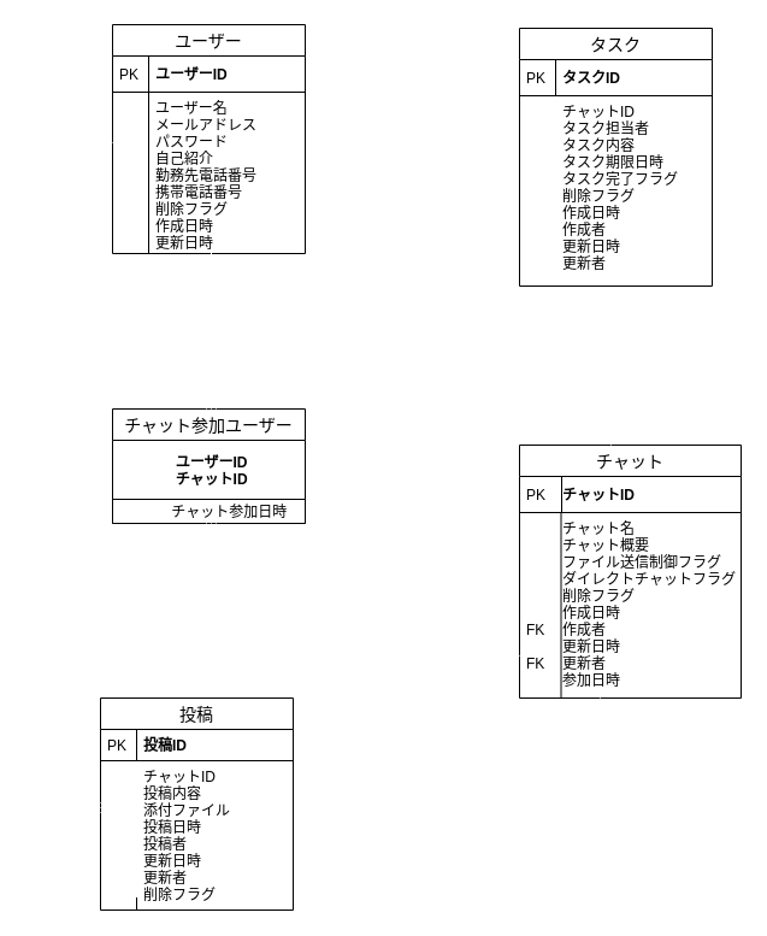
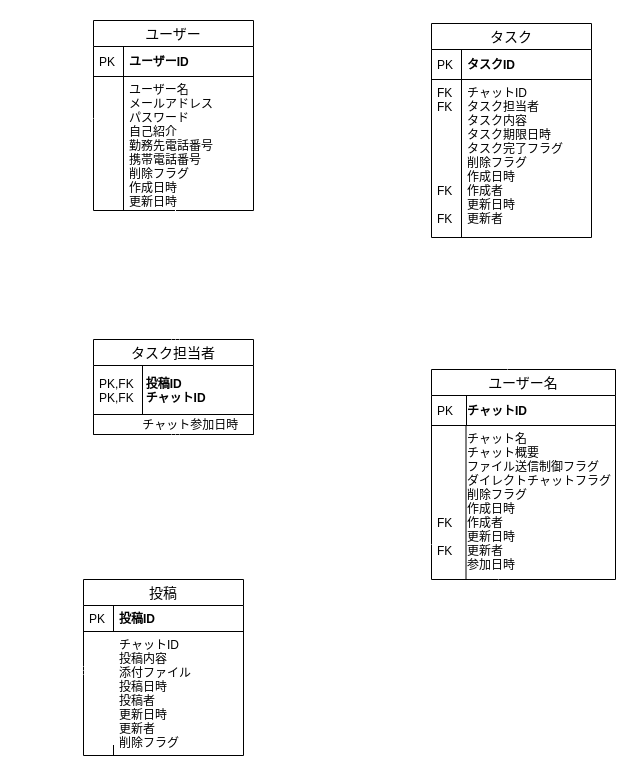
+ <mxCell id="12" value="FK&#10;FK&#10;&#10;&#10;&#10;&#10;&#10;FK&#10;&#10;FK&#10;" style="shape=partialRectangle;top=0;left=0;bottom=0;fillColor=none;align=left;verticalAlign=top;spacingLeft=4;spacingRight=4;overflow=hidden;rotatable=0;points=[];portConstraint=eastwest;part=1;fontSize=12;" vertex="1" connectable="0" parent="11"><mxGeometry width="30" height="158" as="geometry" /></mxCell>
- <mxCell id="25" value="チャット参加ユーザー" style="swimlane;fontStyle=0;childLayout=stackLayout;horizontal=1;startSize=26;horizontalStack=0;resizeParent=1;resizeParentMax=0;resizeLast=0;collapsible=1;marginBottom=0;align=center;fontSize=14;" vertex="1" parent="1"><mxGeometry x="93" width="160" height="95" as="geometry" y="339" /></mxCell>
+ <mxCell id="25" value="タスク担当者" style="swimlane;fontStyle=0;childLayout=stackLayout;horizontal=1;startSize=26;horizontalStack=0;resizeParent=1;resizeParentMax=0;resizeLast=0;collapsible=1;marginBottom=0;align=center;fontSize=14;" vertex="1" parent="1"><mxGeometry x="93" width="160" height="95" as="geometry" y="339" /></mxCell>
- <mxCell id="13" value="チャット" style="swimlane;fontStyle=0;childLayout=stackLayout;horizontal=1;startSize=26;horizontalStack=0;resizeParent=1;resizeParentMax=0;resizeLast=0;collapsible=1;marginBottom=0;align=center;fontSize=14;" vertex="1" parent="1"><mxGeometry x="431" y="369" width="184" height="210" as="geometry" /></mxCell>
+ <mxCell id="13" value="ユーザー名" style="swimlane;fontStyle=0;childLayout=stackLayout;horizontal=1;startSize=26;horizontalStack=0;resizeParent=1;resizeParentMax=0;resizeLast=0;collapsible=1;marginBottom=0;align=center;fontSize=14;" vertex="1" parent="1"><mxGeometry x="431" y="369" width="184" height="210" as="geometry" /></mxCell>
- <mxCell id="26" value="     ユーザーID&#10;     チャットID" style="shape=partialRectangle;top=0;left=0;right=0;bottom=1;align=left;verticalAlign=middle;fillColor=none;spacingLeft=34;spacingRight=4;overflow=hidden;rotatable=0;points=[[0,0.5],[1,0.5]];portConstraint=eastwest;dropTarget=0;fontStyle=1;fontSize=12;" vertex="1" parent="25"><mxGeometry y="26" width="160" height="49" as="geometry" /></mxCell>
+ <mxCell id="26" value="     投稿ID&#10;     チャットID" style="shape=partialRectangle;top=0;left=0;right=0;bottom=1;align=left;verticalAlign=middle;fillColor=none;spacingLeft=34;spacingRight=4;overflow=hidden;rotatable=0;points=[[0,0.5],[1,0.5]];portConstraint=eastwest;dropTarget=0;fontStyle=1;fontSize=12;" vertex="1" parent="25"><mxGeometry y="26" width="160" height="49" as="geometry" /></mxCell>
+ <mxCell id="27" value="PK,FK&#10;PK,FK" style="shape=partialRectangle;top=0;left=0;bottom=0;fillColor=none;align=left;verticalAlign=middle;spacingLeft=4;spacingRight=4;overflow=hidden;rotatable=0;points=[];portConstraint=eastwest;part=1;fontSize=12;" vertex="1" connectable="0" parent="26"><mxGeometry width="49" height="49" as="geometry" /></mxCell>
